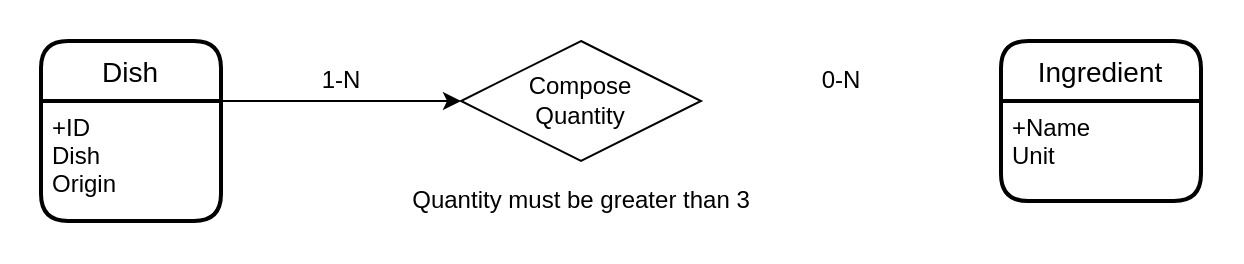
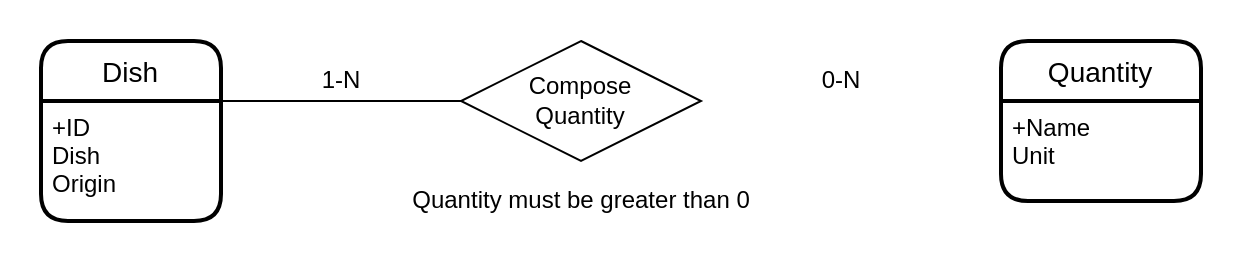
- <mxCell id="4" value="Ingredient" style="swimlane;childLayout=stackLayout;horizontal=1;startSize=30;horizontalStack=0;rounded=1;fontSize=14;fontStyle=0;strokeWidth=2;resizeParent=0;resizeLast=1;shadow=0;dashed=0;align=center;" vertex="1" parent="1"><mxGeometry x="500" y="20" width="100" height="80" as="geometry" /></mxCell>
+ <mxCell id="4" value="Quantity" style="swimlane;childLayout=stackLayout;horizontal=1;startSize=30;horizontalStack=0;rounded=1;fontSize=14;fontStyle=0;strokeWidth=2;resizeParent=0;resizeLast=1;shadow=0;dashed=0;align=center;" vertex="1" parent="1"><mxGeometry x="500" y="20" width="100" height="80" as="geometry" /></mxCell>
- <mxCell id="9" value="" style="endArrow=classic;html=1;rounded=0;exitX=1;exitY=0;exitDx=0;exitDy=0;entryX=0;entryY=0.5;entryDx=0;entryDy=0;" edge="1" parent="1" source="3" target="6"><mxGeometry width="50" height="50" relative="1" as="geometry"><mxPoint x="270" y="80" as="sourcePoint" /><mxPoint x="320" y="30" as="targetPoint" /></mxGeometry></mxCell>
+ <mxCell id="9" value="" style="endArrow=none;html=1;rounded=0;exitX=1;exitY=0;exitDx=0;exitDy=0;entryX=0;entryY=0.5;entryDx=0;entryDy=0;" edge="1" parent="1" source="3" target="6"><mxGeometry width="50" height="50" relative="1" as="geometry"><mxPoint x="270" y="80" as="sourcePoint" /><mxPoint x="320" y="30" as="targetPoint" /></mxGeometry></mxCell>
- <mxCell id="10" value="Quantity must be greater than 3" style="text;html=1;align=center;verticalAlign=middle;resizable=0;points=[];autosize=1;strokeColor=none;fillColor=none;" vertex="1" parent="1"><mxGeometry x="195" y="90" width="190" height="20" as="geometry" /></mxCell>
+ <mxCell id="10" value="Quantity must be greater than 0" style="text;html=1;align=center;verticalAlign=middle;resizable=0;points=[];autosize=1;strokeColor=none;fillColor=none;" vertex="1" parent="1"><mxGeometry x="195" y="90" width="190" height="20" as="geometry" /></mxCell>
